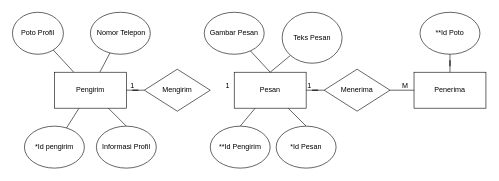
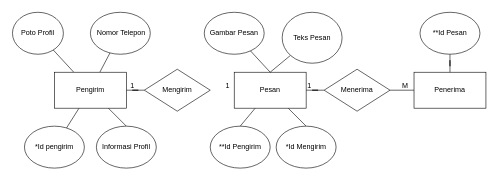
- <mxCell id="25" value="**Id Poto" style="ellipse;whiteSpace=wrap;html=1;" vertex="1" parent="1"><mxGeometry x="700" y="20" width="100" height="70" as="geometry" /></mxCell>
+ <mxCell id="25" value="**Id Pesan" style="ellipse;whiteSpace=wrap;html=1;" vertex="1" parent="1"><mxGeometry x="700" y="20" width="100" height="70" as="geometry" /></mxCell>
- <mxCell id="23" value="*Id Pesan" style="ellipse;whiteSpace=wrap;html=1;" vertex="1" parent="1"><mxGeometry x="460" y="210" width="100" height="70" as="geometry" /></mxCell>
+ <mxCell id="23" value="*Id Mengirim" style="ellipse;whiteSpace=wrap;html=1;" vertex="1" parent="1"><mxGeometry x="460" y="210" width="100" height="70" as="geometry" /></mxCell>
